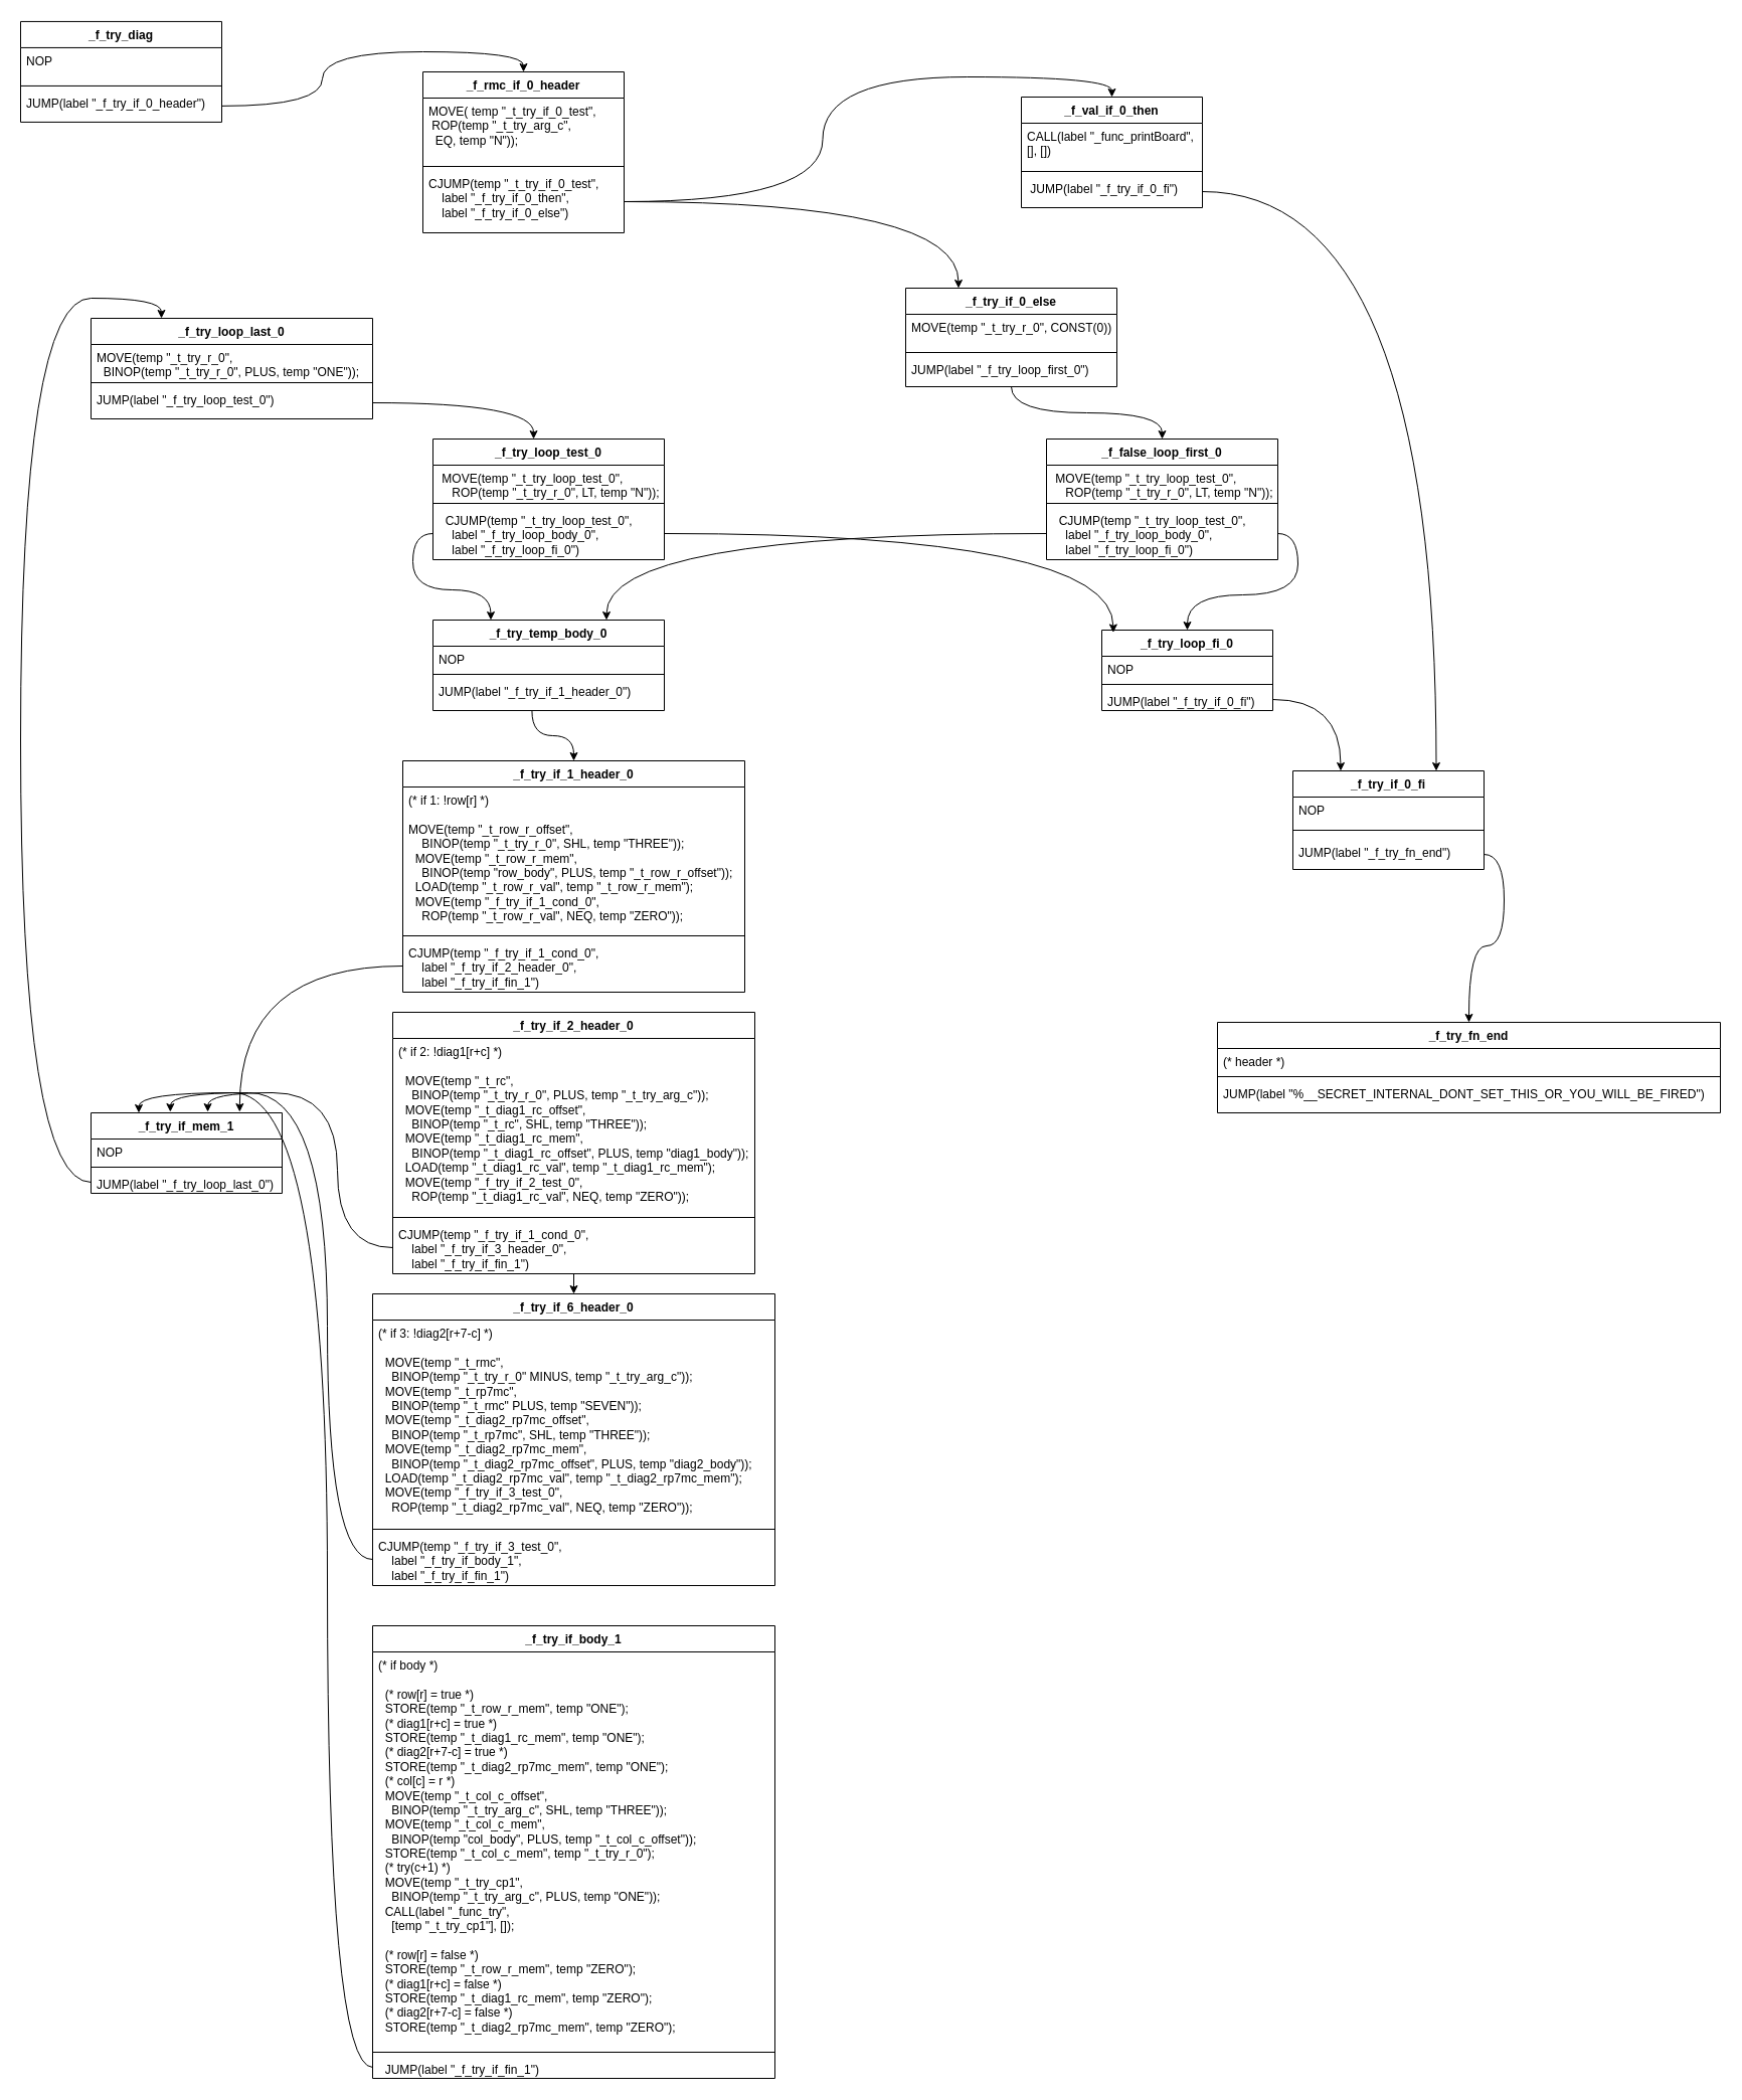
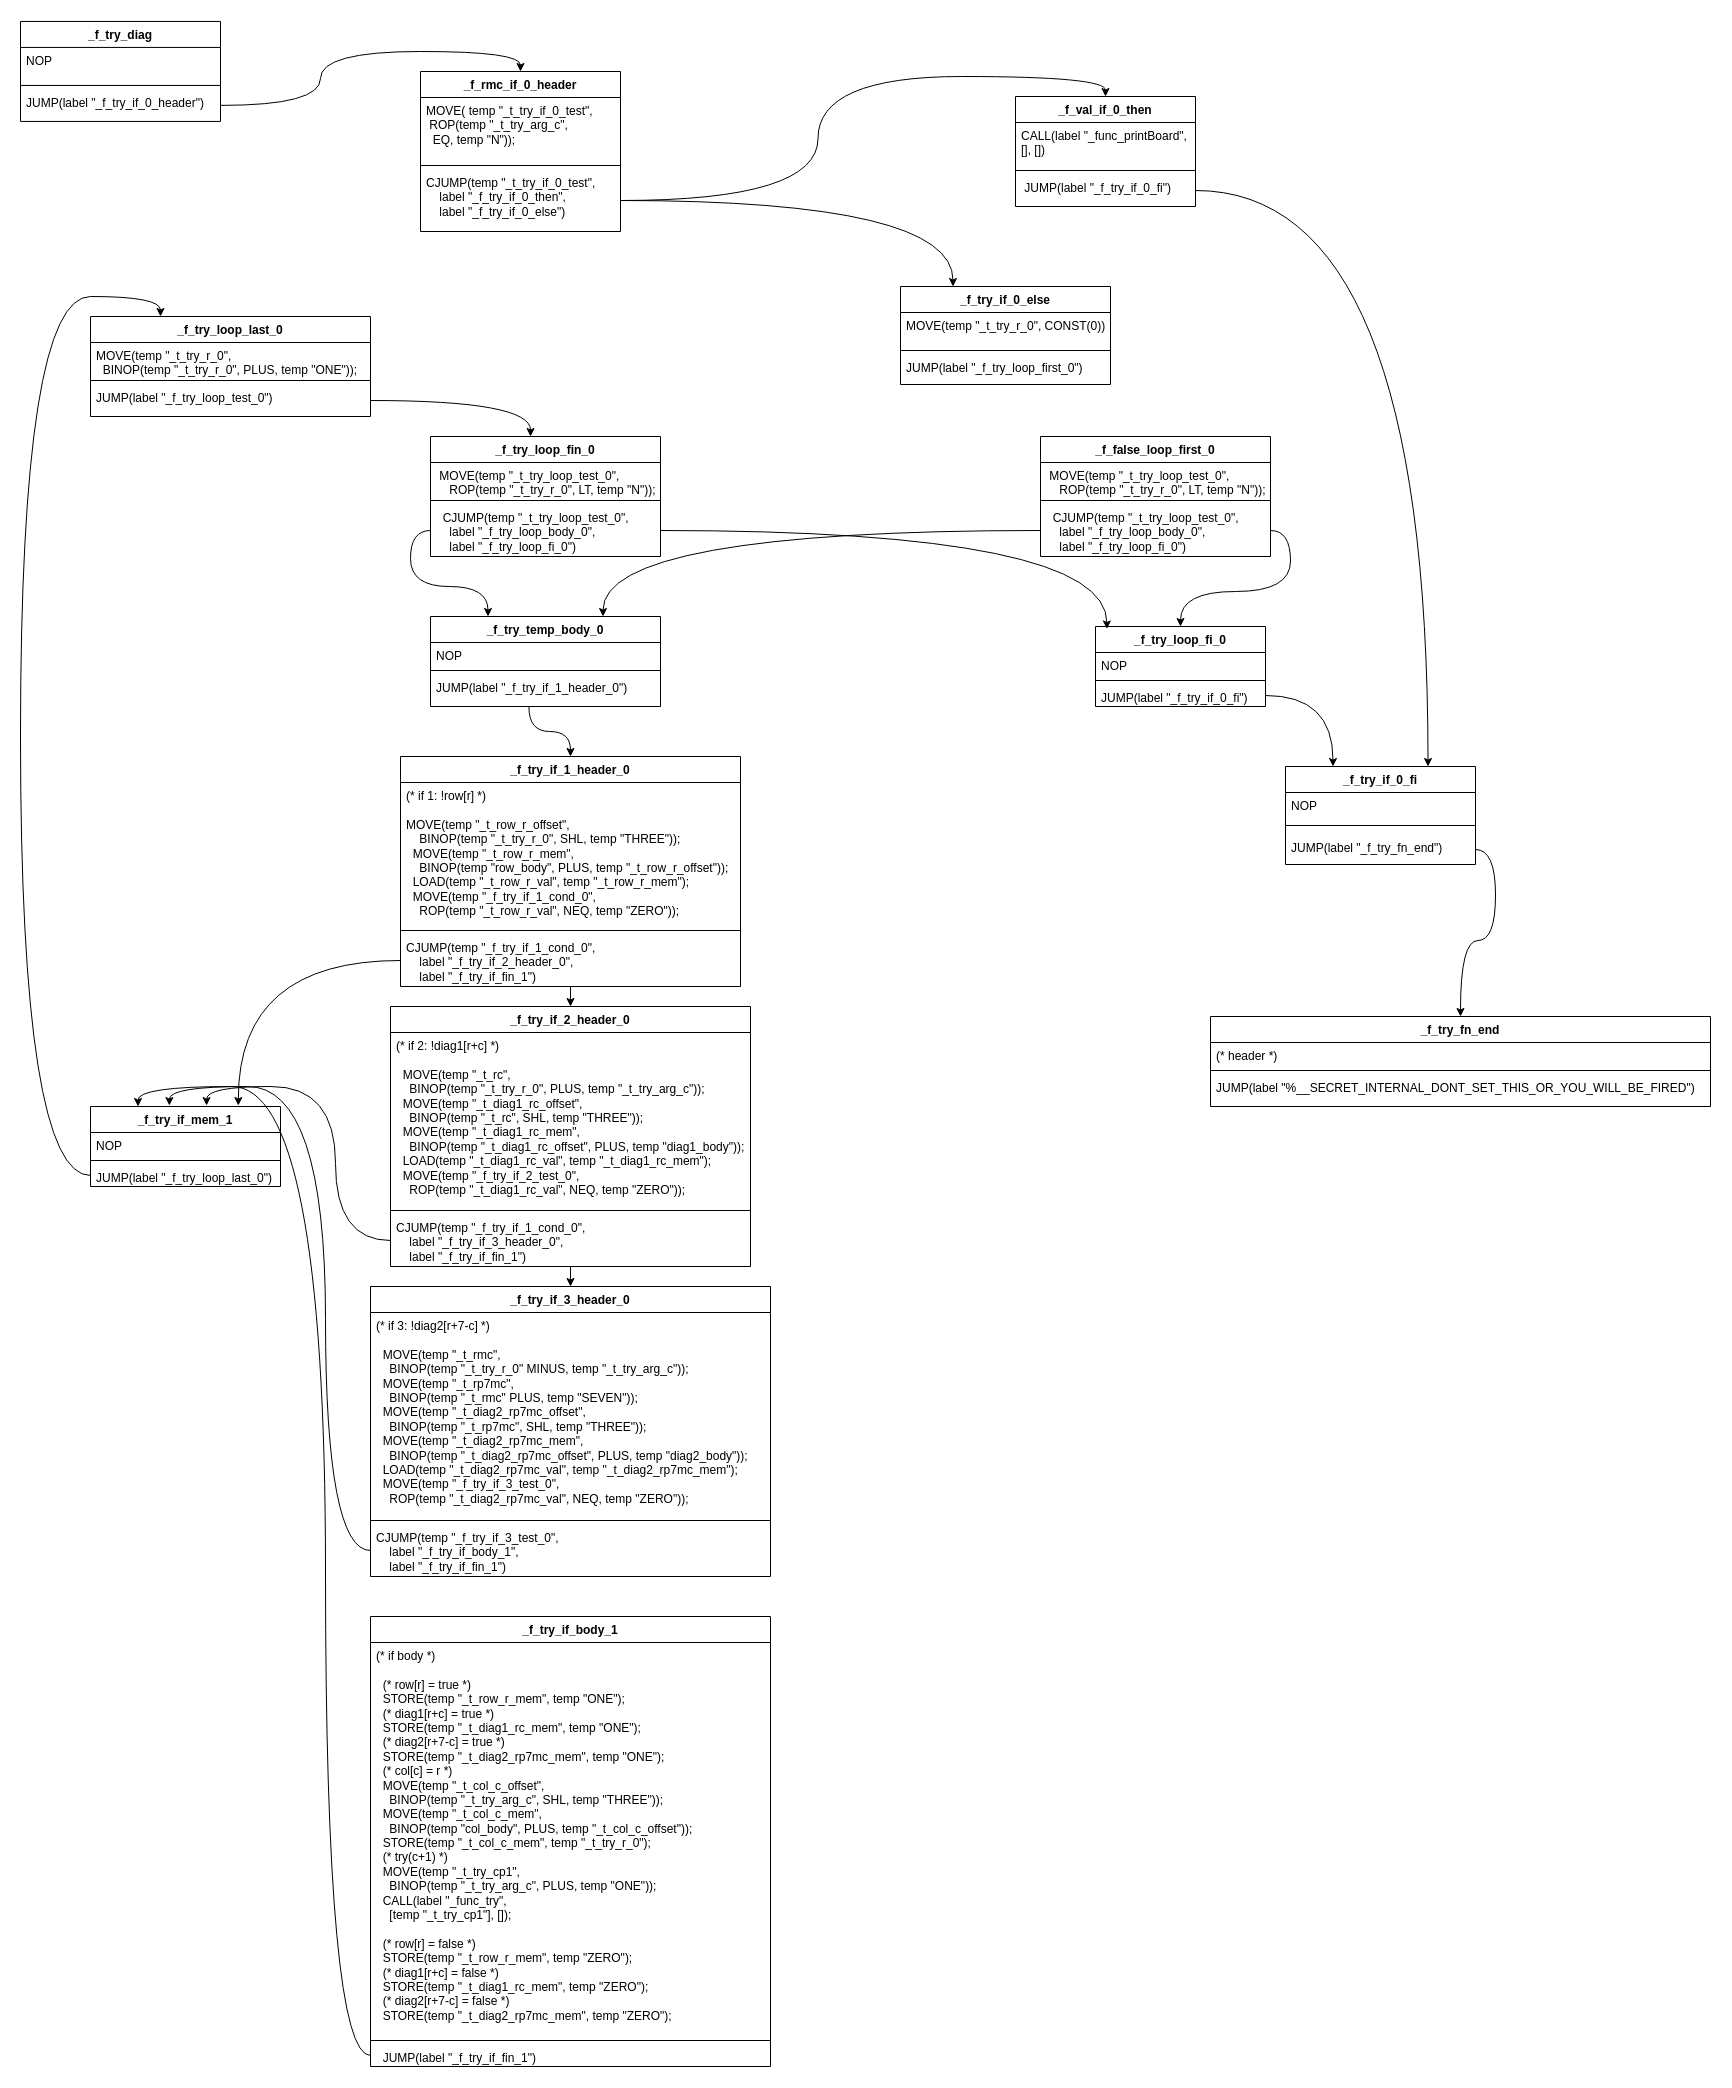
- <mxCell id="18" style="edgeStyle=orthogonalEdgeStyle;curved=1;rounded=0;orthogonalLoop=1;jettySize=auto;html=1;" edge="1" parent="1" source="19" target="64"><mxGeometry relative="1" as="geometry" /></mxCell>
- <mxCell id="23" value="&lt;div&gt;_f_try_loop_test_0&lt;/div&gt;" style="swimlane;fontStyle=1;align=center;verticalAlign=top;childLayout=stackLayout;horizontal=1;startSize=26;horizontalStack=0;resizeParent=1;resizeParentMax=0;resizeLast=0;collapsible=1;marginBottom=0;whiteSpace=wrap;html=1;" vertex="1" parent="1"><mxGeometry x="430" y="436" width="230" height="120" as="geometry"><mxRectangle x="110" y="230" width="140" height="30" as="alternateBounds" /></mxGeometry></mxCell>
+ <mxCell id="23" value="&lt;div&gt;_f_try_loop_fin_0&lt;/div&gt;" style="swimlane;fontStyle=1;align=center;verticalAlign=top;childLayout=stackLayout;horizontal=1;startSize=26;horizontalStack=0;resizeParent=1;resizeParentMax=0;resizeLast=0;collapsible=1;marginBottom=0;whiteSpace=wrap;html=1;" vertex="1" parent="1"><mxGeometry x="430" y="436" width="230" height="120" as="geometry"><mxRectangle x="110" y="230" width="140" height="30" as="alternateBounds" /></mxGeometry></mxCell>
+ <mxCell id="41" value="" style="edgeStyle=orthogonalEdgeStyle;curved=1;rounded=0;orthogonalLoop=1;jettySize=auto;html=1;" edge="1" parent="1" source="42" target="48"><mxGeometry relative="1" as="geometry" /></mxCell>
- <mxCell id="52" value="_f_try_if_6_header_0" style="swimlane;fontStyle=1;align=center;verticalAlign=top;childLayout=stackLayout;horizontal=1;startSize=26;horizontalStack=0;resizeParent=1;resizeParentMax=0;resizeLast=0;collapsible=1;marginBottom=0;whiteSpace=wrap;html=1;" vertex="1" parent="1"><mxGeometry x="370" y="1286" width="400" height="290" as="geometry"><mxRectangle x="110" y="230" width="140" height="30" as="alternateBounds" /></mxGeometry></mxCell>
+ <mxCell id="52" value="_f_try_if_3_header_0" style="swimlane;fontStyle=1;align=center;verticalAlign=top;childLayout=stackLayout;horizontal=1;startSize=26;horizontalStack=0;resizeParent=1;resizeParentMax=0;resizeLast=0;collapsible=1;marginBottom=0;whiteSpace=wrap;html=1;" vertex="1" parent="1"><mxGeometry x="370" y="1286" width="400" height="290" as="geometry"><mxRectangle x="110" y="230" width="140" height="30" as="alternateBounds" /></mxGeometry></mxCell>
